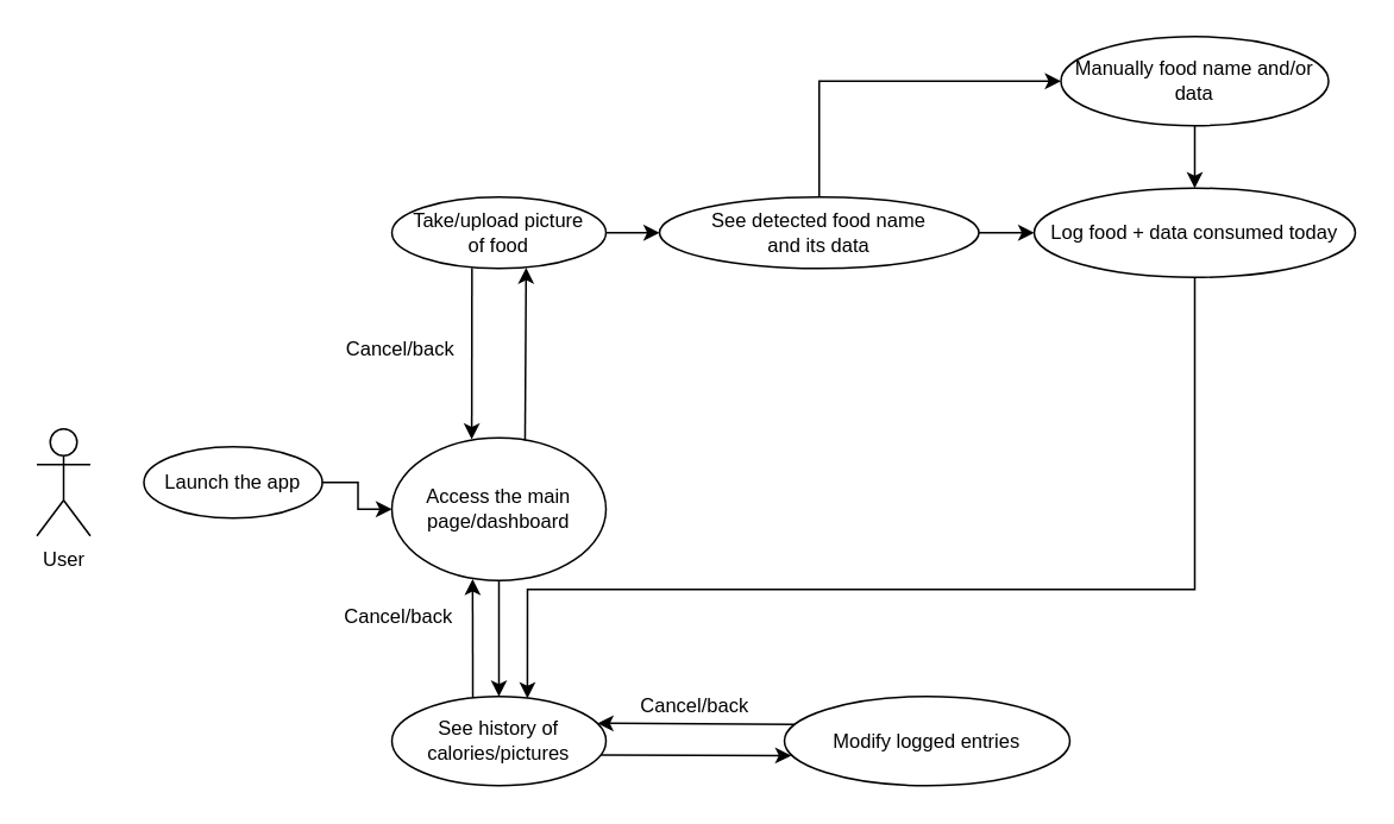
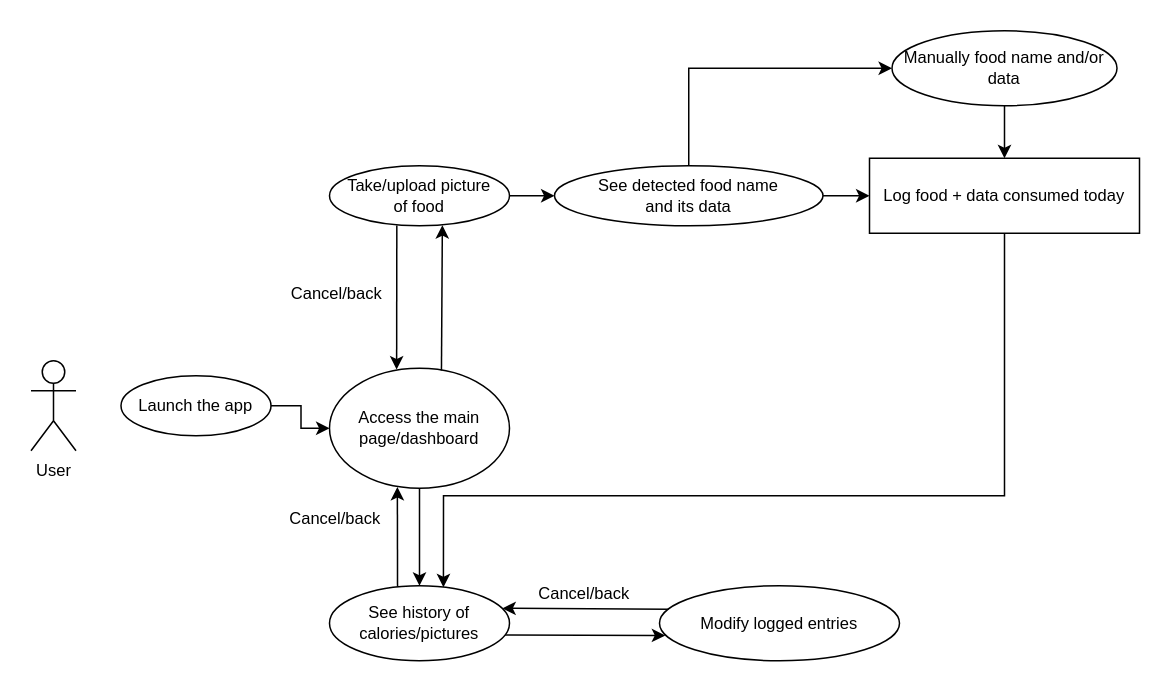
- <mxCell id="13" value="Log food + data consumed today" style="ellipse;whiteSpace=wrap;html=1;fontSize=11;" parent="1" vertex="1"><mxGeometry x="579" y="105" width="180" height="50" as="geometry" /></mxCell>
+ <mxCell id="13" value="Log food + data consumed today" style="whiteSpace=wrap;html=1;fontSize=11;rounded=0;" parent="1" vertex="1"><mxGeometry x="579" y="105" width="180" height="50" as="geometry" /></mxCell>
